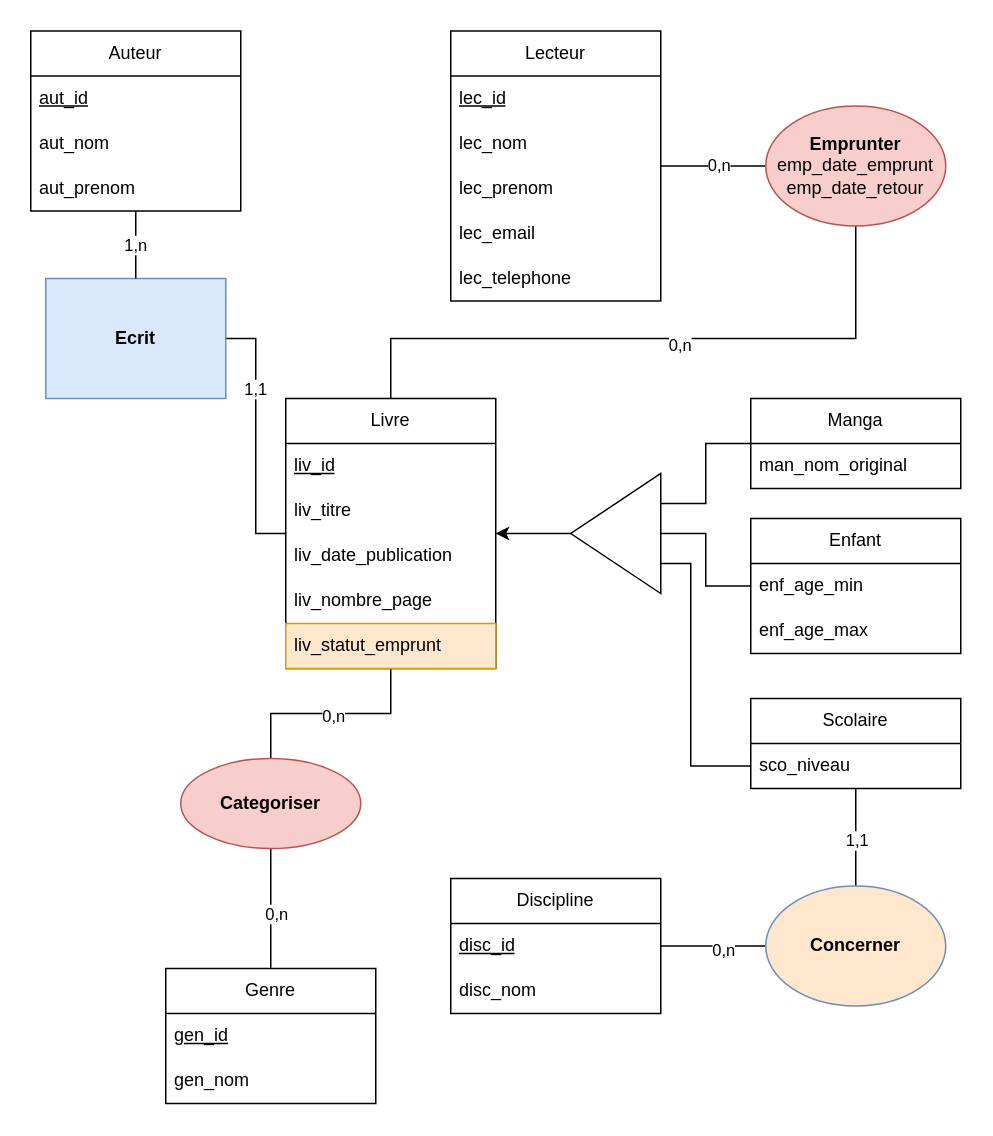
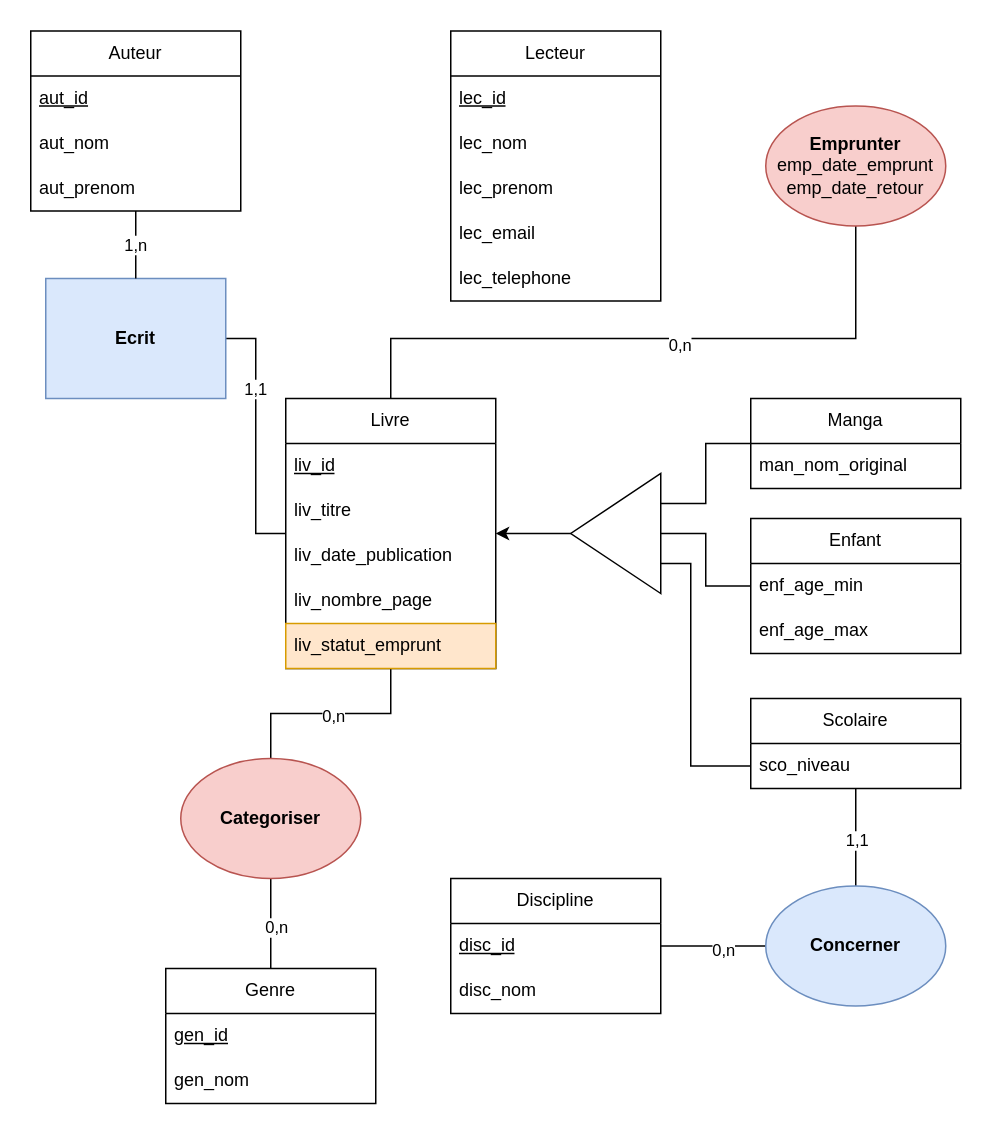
- <mxCell id="15" style="edgeStyle=orthogonalEdgeStyle;rounded=0;orthogonalLoop=1;jettySize=auto;html=1;entryX=0;entryY=0.5;entryDx=0;entryDy=0;endArrow=none;startFill=0;" edge="1" parent="1" source="17" target="29"><mxGeometry relative="1" as="geometry" /></mxCell>
- <mxCell id="16" value="0,n" style="edgeLabel;html=1;align=center;verticalAlign=middle;resizable=0;points=[];" vertex="1" connectable="0" parent="15"><mxGeometry x="0.08" y="1" relative="1" as="geometry"><mxPoint as="offset" /></mxGeometry></mxCell>
- <mxCell id="28" value="&lt;b&gt;Categoriser&lt;/b&gt;" style="ellipse;whiteSpace=wrap;html=1;fillColor=#f8cecc;strokeColor=#b85450;" vertex="1" parent="1"><mxGeometry x="120" y="505" width="120" height="60" as="geometry" /></mxCell>
+ <mxCell id="28" value="&lt;b&gt;Categoriser&lt;/b&gt;" style="ellipse;whiteSpace=wrap;html=1;fillColor=#f8cecc;strokeColor=#b85450;" vertex="1" parent="1"><mxGeometry x="120" y="505" width="120" height="80" as="geometry" /></mxCell>
- <mxCell id="55" value="&lt;b&gt;Concerner&lt;/b&gt;" style="ellipse;whiteSpace=wrap;html=1;fillColor=#ffe6cc;strokeColor=#6c8ebf;" vertex="1" parent="1"><mxGeometry x="510" y="590" width="120" height="80" as="geometry" /></mxCell>
+ <mxCell id="55" value="&lt;b&gt;Concerner&lt;/b&gt;" style="ellipse;whiteSpace=wrap;html=1;fillColor=#dae8fc;strokeColor=#6c8ebf;" vertex="1" parent="1"><mxGeometry x="510" y="590" width="120" height="80" as="geometry" /></mxCell>
